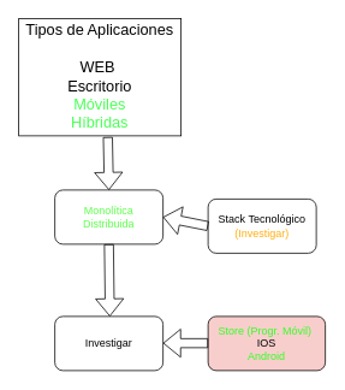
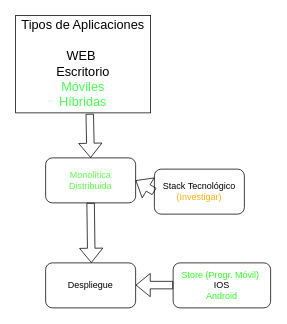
- <mxCell id="5" value="Stack Tecnológico&lt;br&gt;&lt;font color=&quot;#ffae0d&quot;&gt;(Investigar)&lt;/font&gt;" style="rounded=1;whiteSpace=wrap;html=1;" vertex="1" parent="1"><mxGeometry x="230" y="220" width="120" height="60" as="geometry" /></mxCell>
+ <mxCell id="5" value="Stack Tecnológico&lt;br&gt;&lt;font color=&quot;#ffae0d&quot;&gt;(Investigar)&lt;/font&gt;" style="rounded=1;whiteSpace=wrap;html=1;" vertex="1" parent="1"><mxGeometry x="205" y="225" width="120" height="60" as="geometry" /></mxCell>
- <mxCell id="7" value="Investigar" style="rounded=1;whiteSpace=wrap;html=1;" vertex="1" parent="1"><mxGeometry x="60" y="350" width="120" height="60" as="geometry" /></mxCell>
+ <mxCell id="7" value="Despliegue" style="rounded=1;whiteSpace=wrap;html=1;" vertex="1" parent="1"><mxGeometry x="60" y="350" width="120" height="60" as="geometry" /></mxCell>
- <mxCell id="9" value="&lt;font color=&quot;#32ff24&quot;&gt;Store (Progr. Móvil)&amp;nbsp;&lt;/font&gt;&lt;br&gt;IOS&lt;br&gt;&lt;font color=&quot;#32ff24&quot;&gt;Android&lt;/font&gt;" style="rounded=1;whiteSpace=wrap;html=1;fillColor=#f8cecc;" vertex="1" parent="1"><mxGeometry x="230" y="350" width="130" height="60" as="geometry" /></mxCell>
+ <mxCell id="9" value="&lt;font color=&quot;#32ff24&quot;&gt;Store (Progr. Móvil)&amp;nbsp;&lt;/font&gt;&lt;br&gt;IOS&lt;br&gt;&lt;font color=&quot;#32ff24&quot;&gt;Android&lt;/font&gt;" style="rounded=1;whiteSpace=wrap;html=1;" vertex="1" parent="1"><mxGeometry x="230" y="350" width="130" height="60" as="geometry" /></mxCell>
